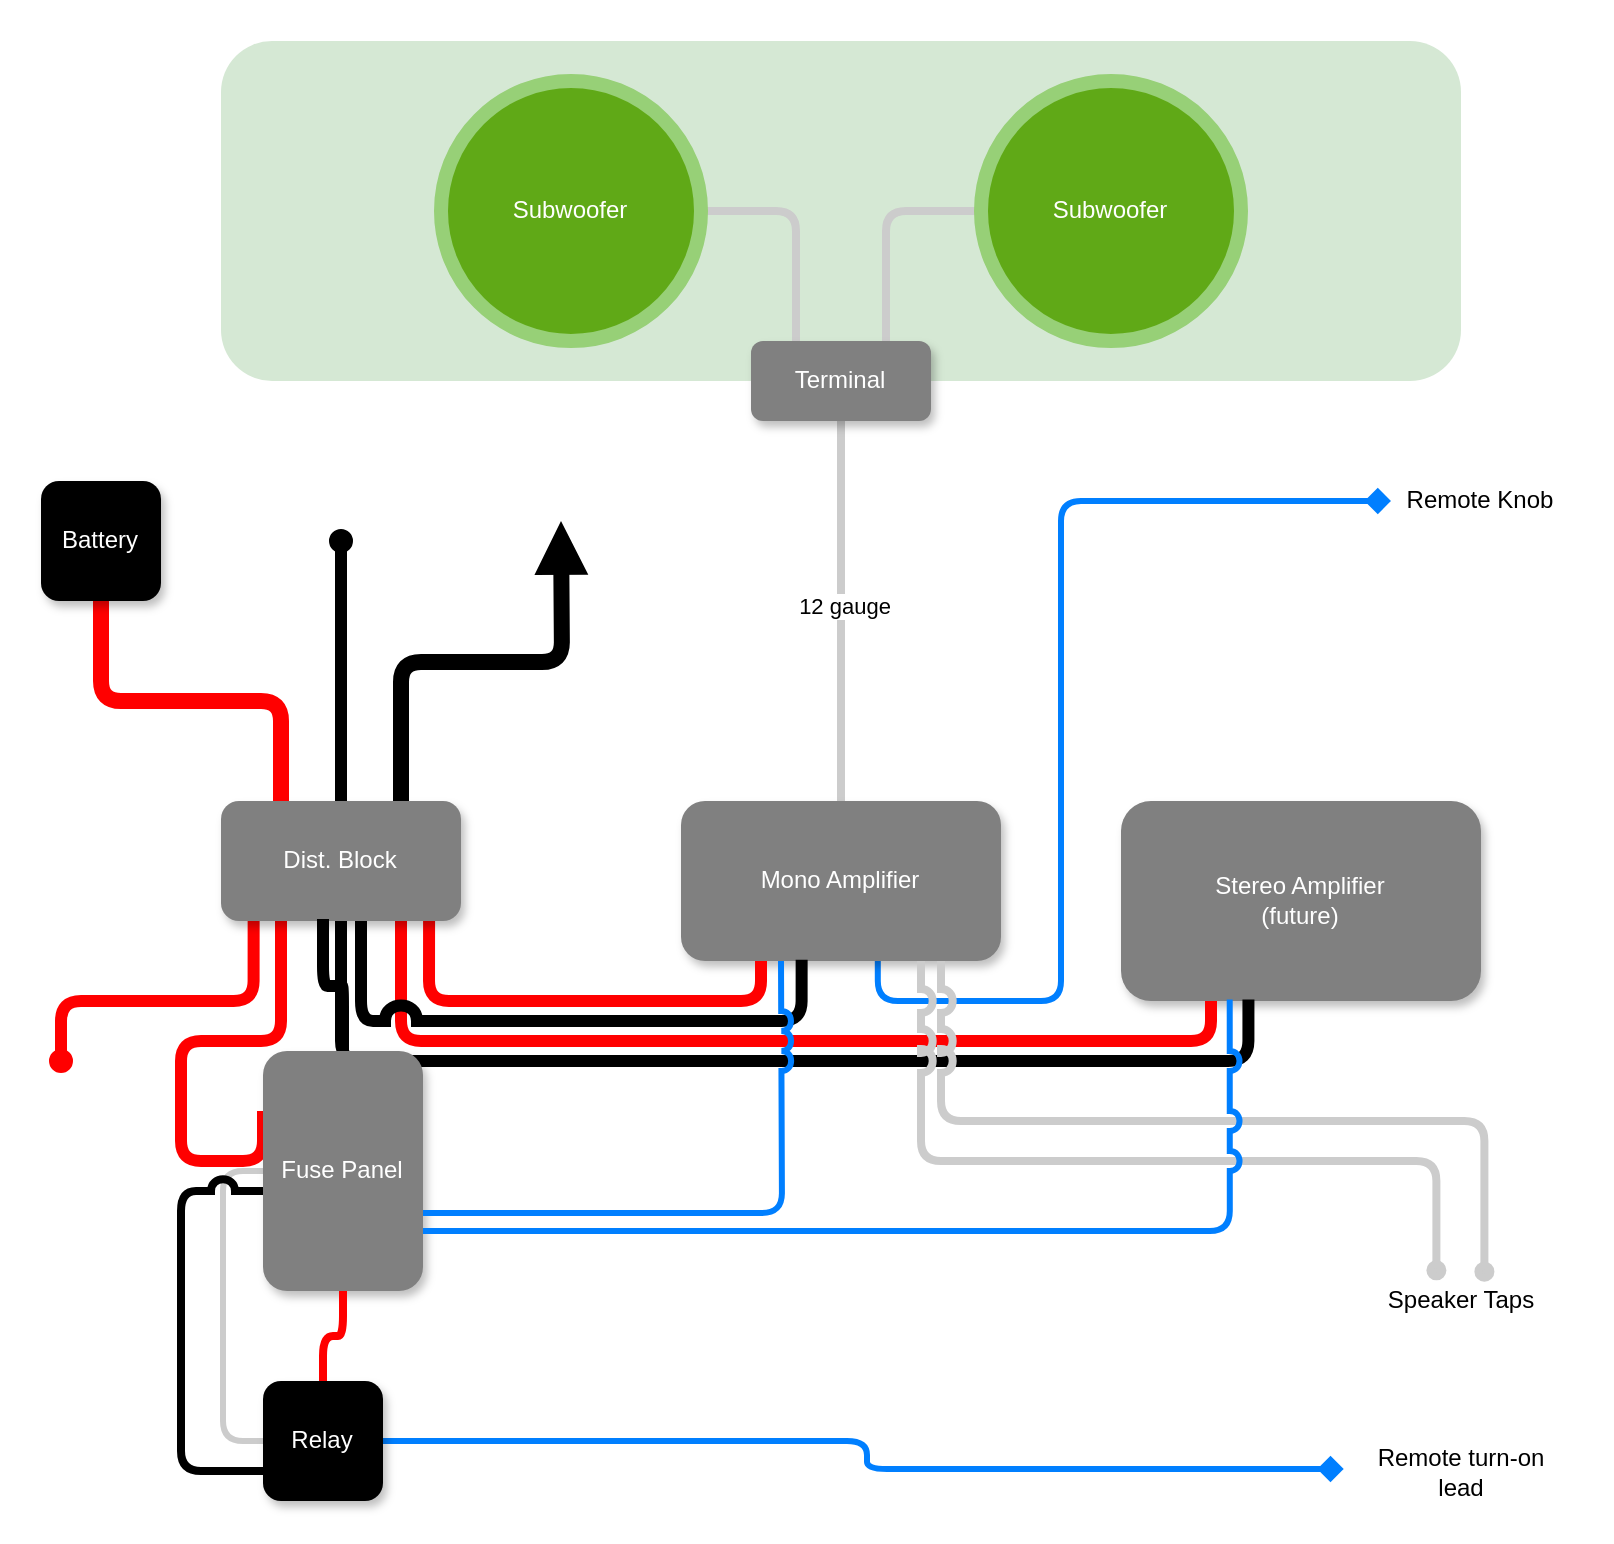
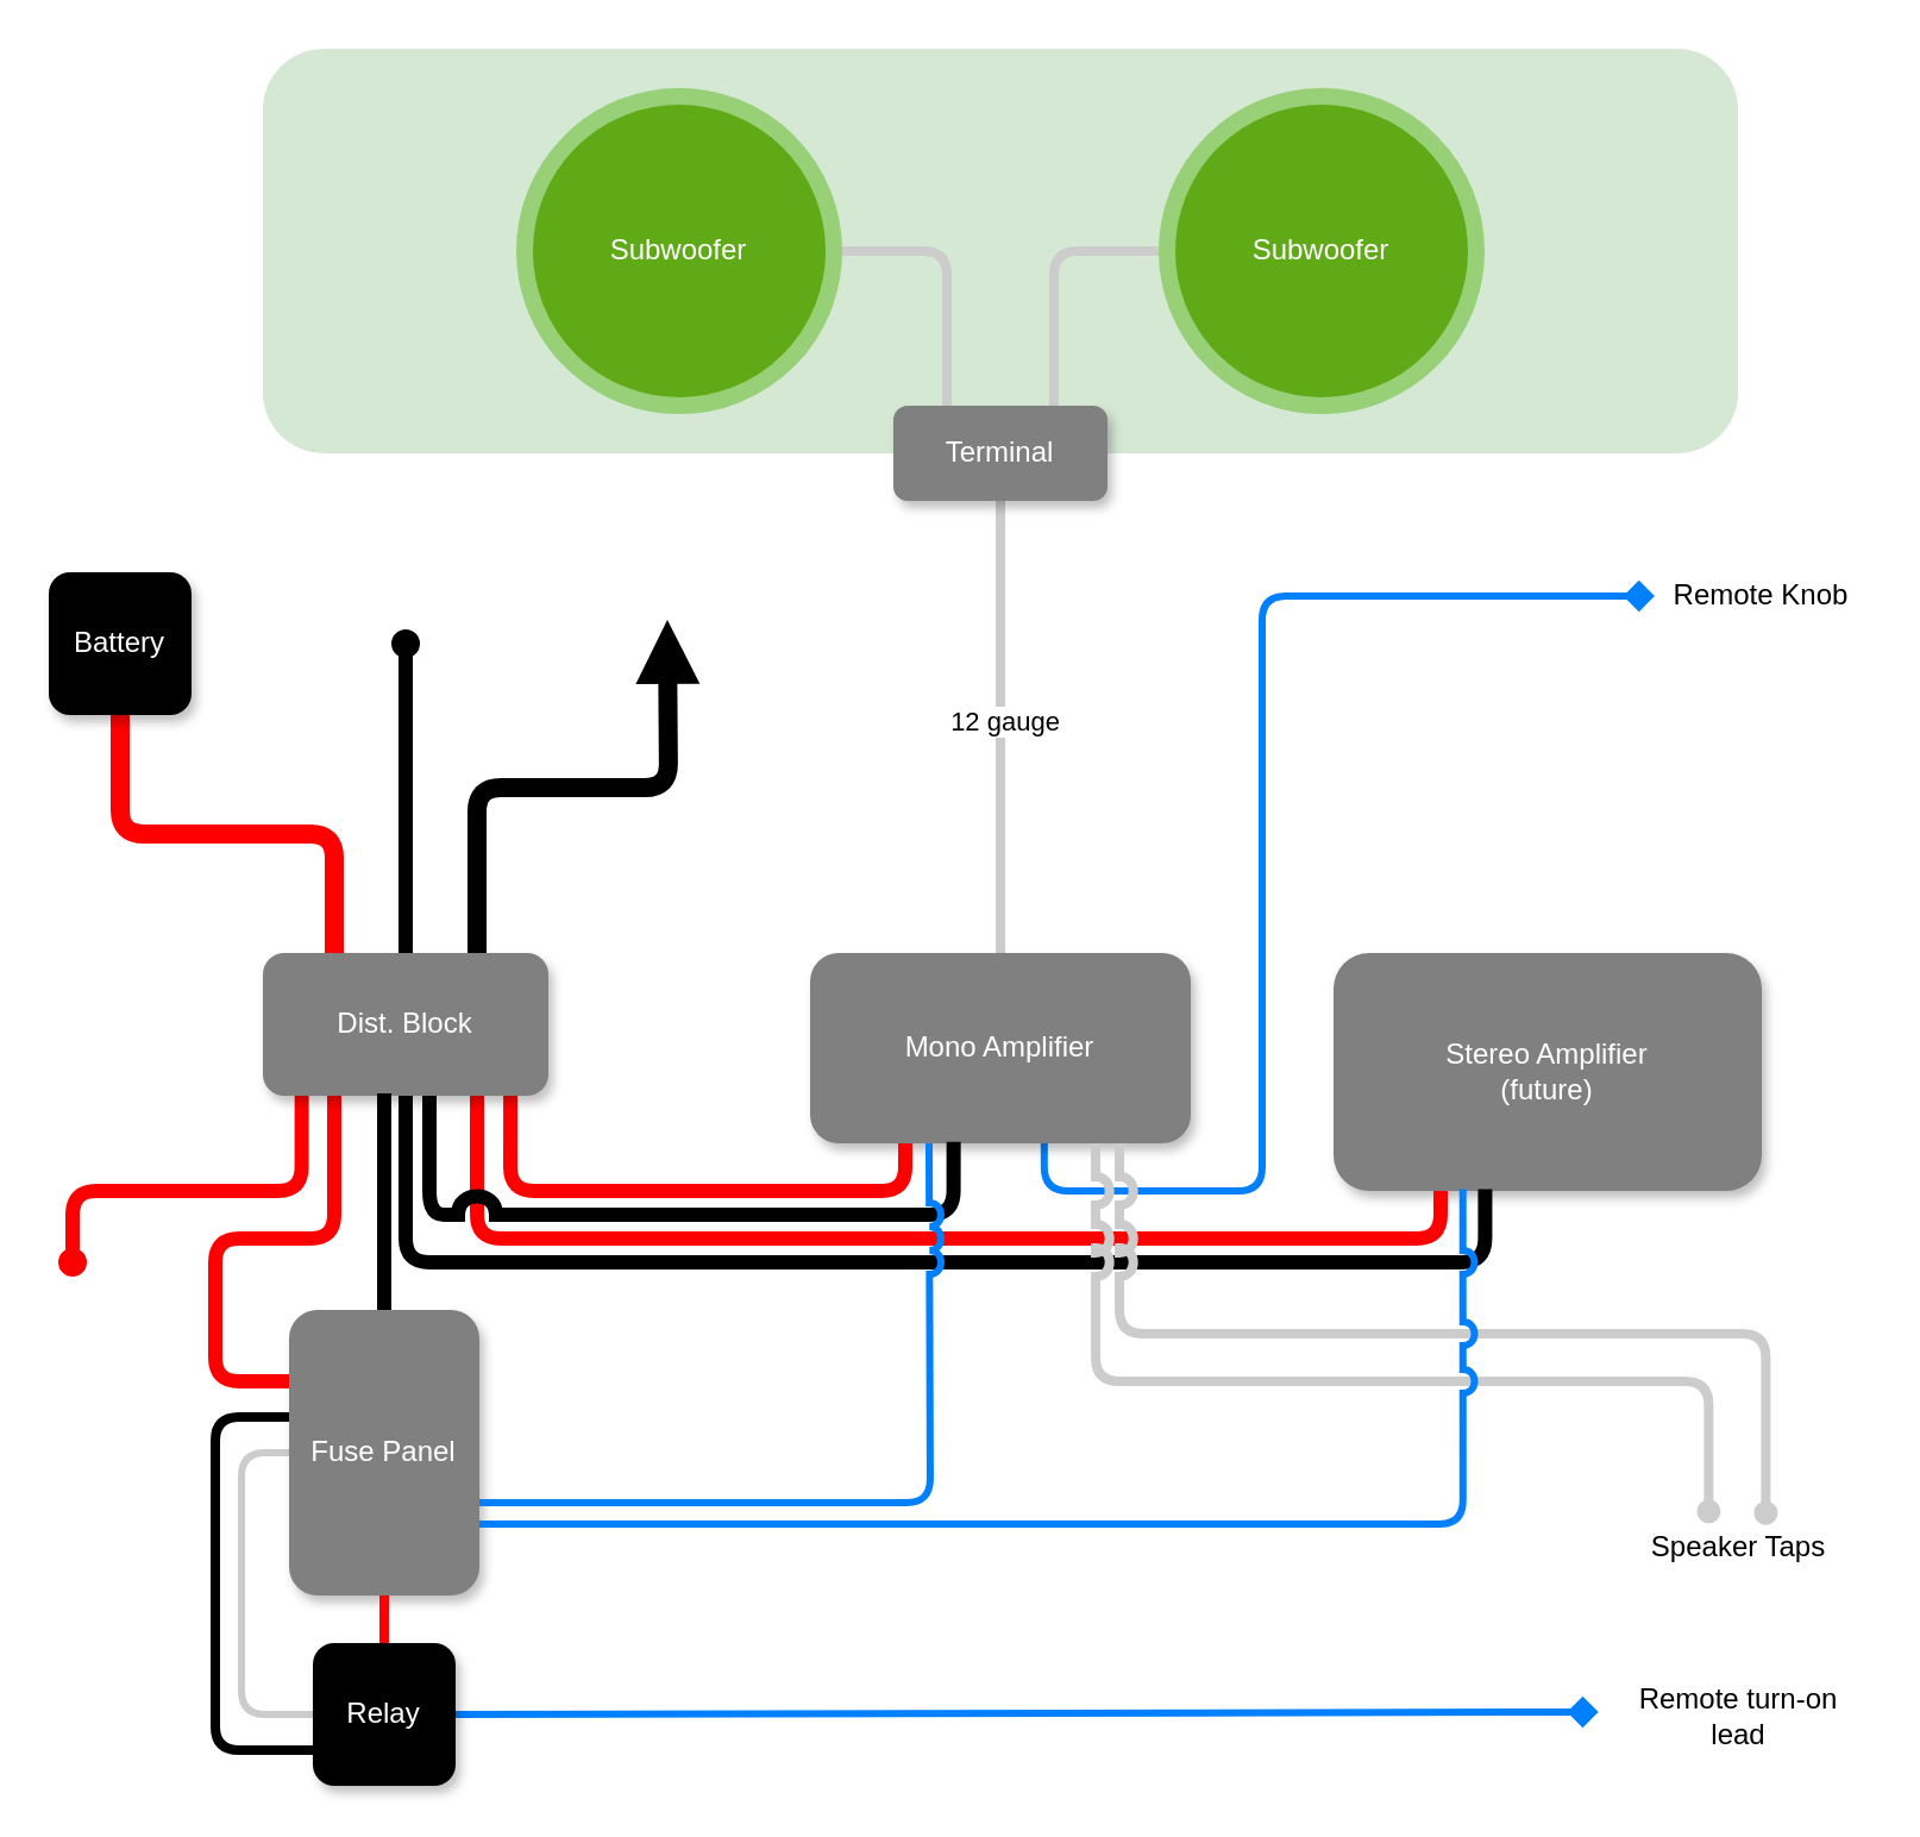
- <mxCell id="18" value="Fuse Panel" style="rounded=1;whiteSpace=wrap;html=1;strokeWidth=2;strokeColor=none;fillColor=#808080;fontColor=#FFFFFF;shadow=1;" vertex="1" parent="1"><mxGeometry x="131" y="525" width="80" height="120" as="geometry" /></mxCell>
+ <mxCell id="18" value="Fuse Panel" style="rounded=1;whiteSpace=wrap;html=1;strokeWidth=2;strokeColor=none;fillColor=#808080;fontColor=#FFFFFF;shadow=1;" vertex="1" parent="1"><mxGeometry x="121" y="550" width="80" height="120" as="geometry" /></mxCell>
- <mxCell id="23" value="Remote turn-on&lt;br&gt;lead" style="text;html=1;align=center;verticalAlign=middle;resizable=0;points=[];autosize=1;strokeColor=none;fillColor=none;" vertex="1" parent="1"><mxGeometry x="675" y="716" width="110" height="40" as="geometry" /></mxCell>
+ <mxCell id="23" value="Remote turn-on&lt;br&gt;lead" style="text;html=1;align=center;verticalAlign=middle;resizable=0;points=[];autosize=1;strokeColor=none;fillColor=none;" vertex="1" parent="1"><mxGeometry x="675" y="701" width="110" height="40" as="geometry" /></mxCell>
